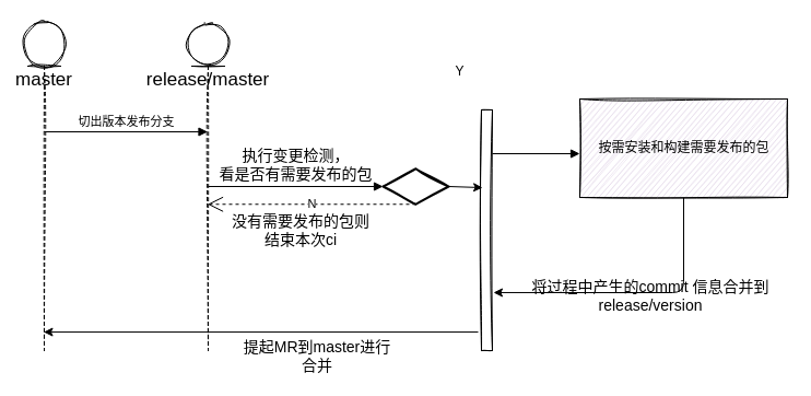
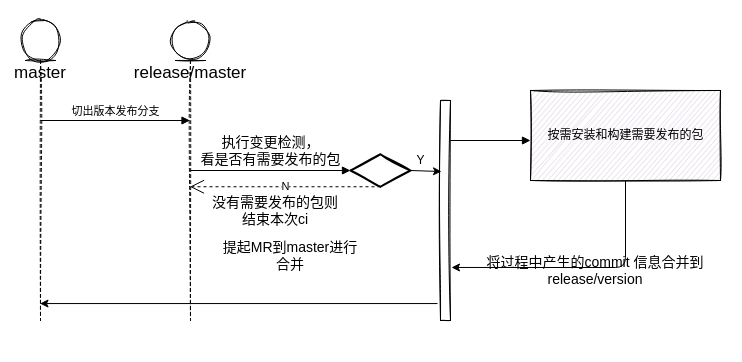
- <mxCell id="13" value="Y" style="text;html=1;align=center;verticalAlign=middle;resizable=0;points=[];autosize=1;" vertex="1" parent="1"><mxGeometry x="410" y="55" width="20" height="20" as="geometry" /></mxCell>
+ <mxCell id="13" value="Y" style="text;html=1;align=center;verticalAlign=middle;resizable=0;points=[];autosize=1;" vertex="1" parent="1"><mxGeometry x="410" y="150" width="20" height="20" as="geometry" /></mxCell>
- <mxCell id="17" value="&lt;font style=&quot;font-size: 14px&quot;&gt;提起MR到master进行合并&lt;/font&gt;" style="text;html=1;strokeColor=none;fillColor=none;align=center;verticalAlign=middle;whiteSpace=wrap;rounded=0;sketch=1;" vertex="1" parent="1"><mxGeometry x="220" y="310" width="140" height="30" as="geometry" /></mxCell>
+ <mxCell id="17" value="&lt;font style=&quot;font-size: 14px&quot;&gt;提起MR到master进行合并&lt;/font&gt;" style="text;html=1;strokeColor=none;fillColor=none;align=center;verticalAlign=middle;whiteSpace=wrap;rounded=0;sketch=1;" vertex="1" parent="1"><mxGeometry x="220" y="240" width="140" height="30" as="geometry" /></mxCell>
